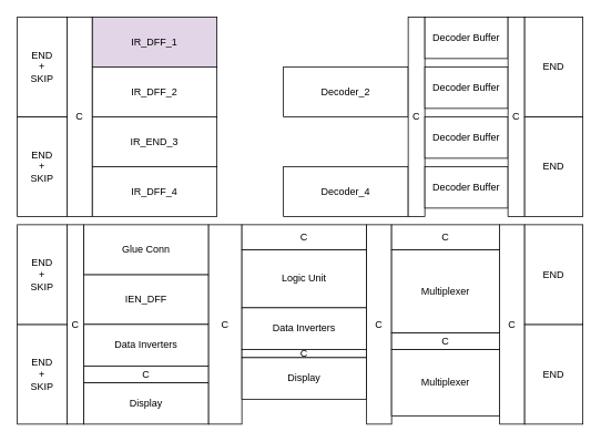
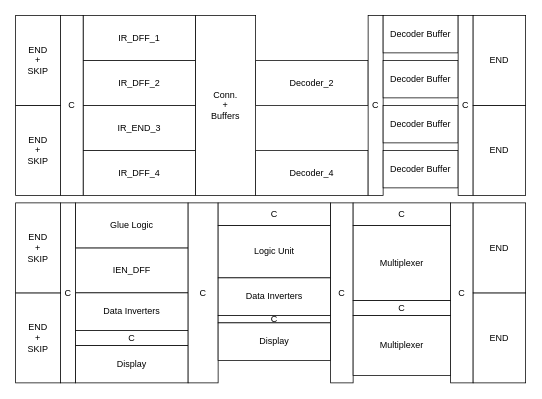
- <mxCell id="2" value="IR_DFF_1" style="rounded=0;whiteSpace=wrap;html=1;fillColor=#e1d5e7;" parent="1" vertex="1"><mxGeometry x="110" y="20" width="150" height="60" as="geometry" /></mxCell>
+ <mxCell id="2" value="IR_DFF_1" style="rounded=0;whiteSpace=wrap;html=1;" parent="1" vertex="1"><mxGeometry x="110" y="20" width="150" height="60" as="geometry" /></mxCell>
+ <mxCell id="8" value="Conn.&lt;br&gt;+&lt;br&gt;Buffers" style="rounded=0;whiteSpace=wrap;html=1;" parent="1" vertex="1"><mxGeometry x="260" y="20" width="80" height="240" as="geometry" /></mxCell>
- <mxCell id="28" value="Glue Conn" style="rounded=0;whiteSpace=wrap;html=1;" vertex="1" parent="1"><mxGeometry x="100" y="270" width="150" height="60" as="geometry" /></mxCell>
+ <mxCell id="28" value="Glue Logic" style="rounded=0;whiteSpace=wrap;html=1;" vertex="1" parent="1"><mxGeometry x="100" y="270" width="150" height="60" as="geometry" /></mxCell>
